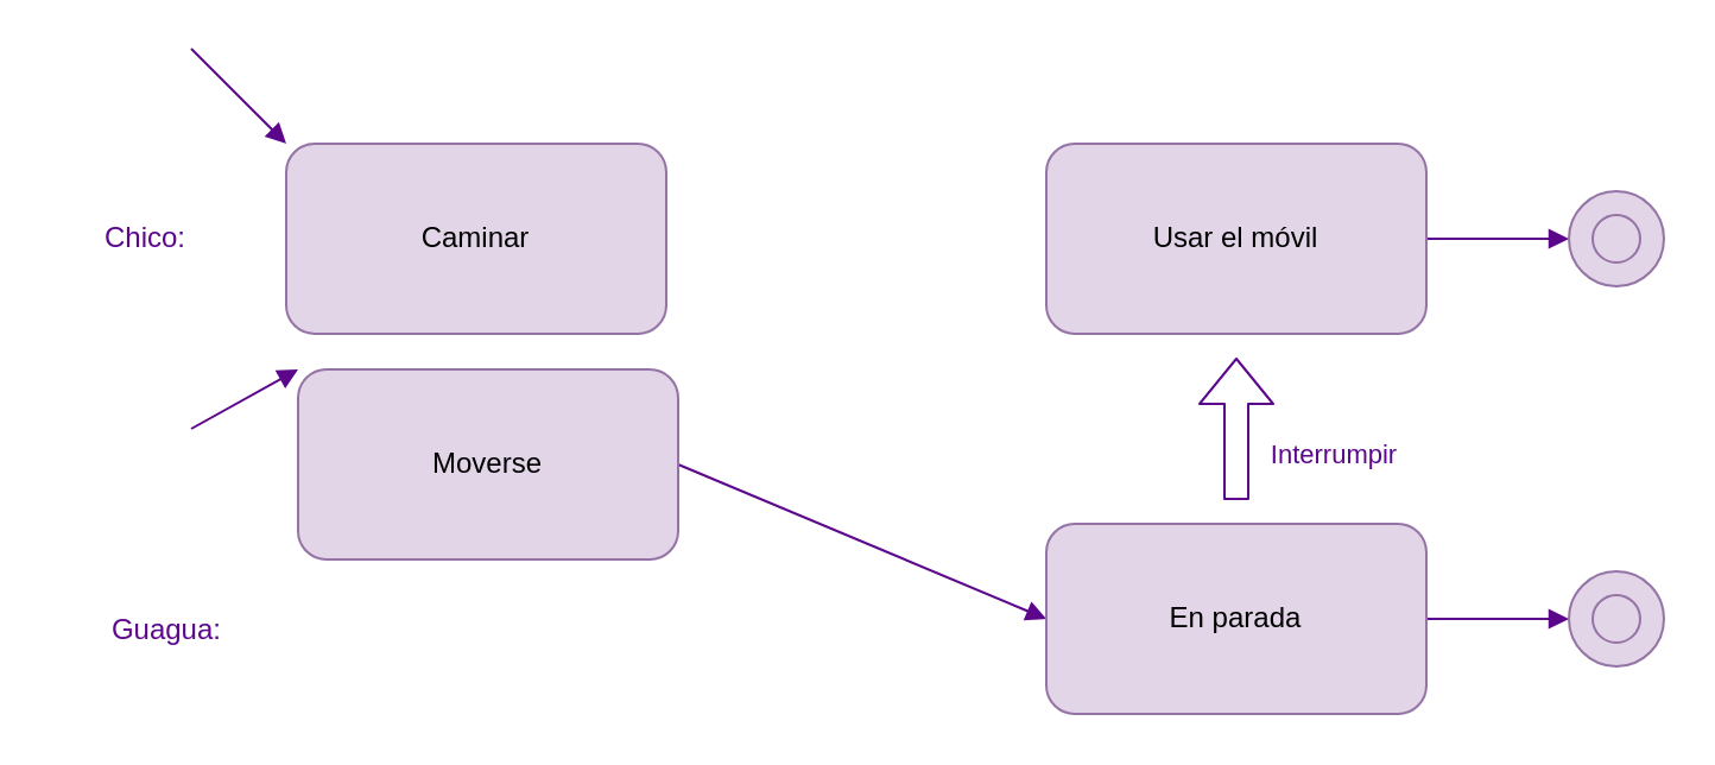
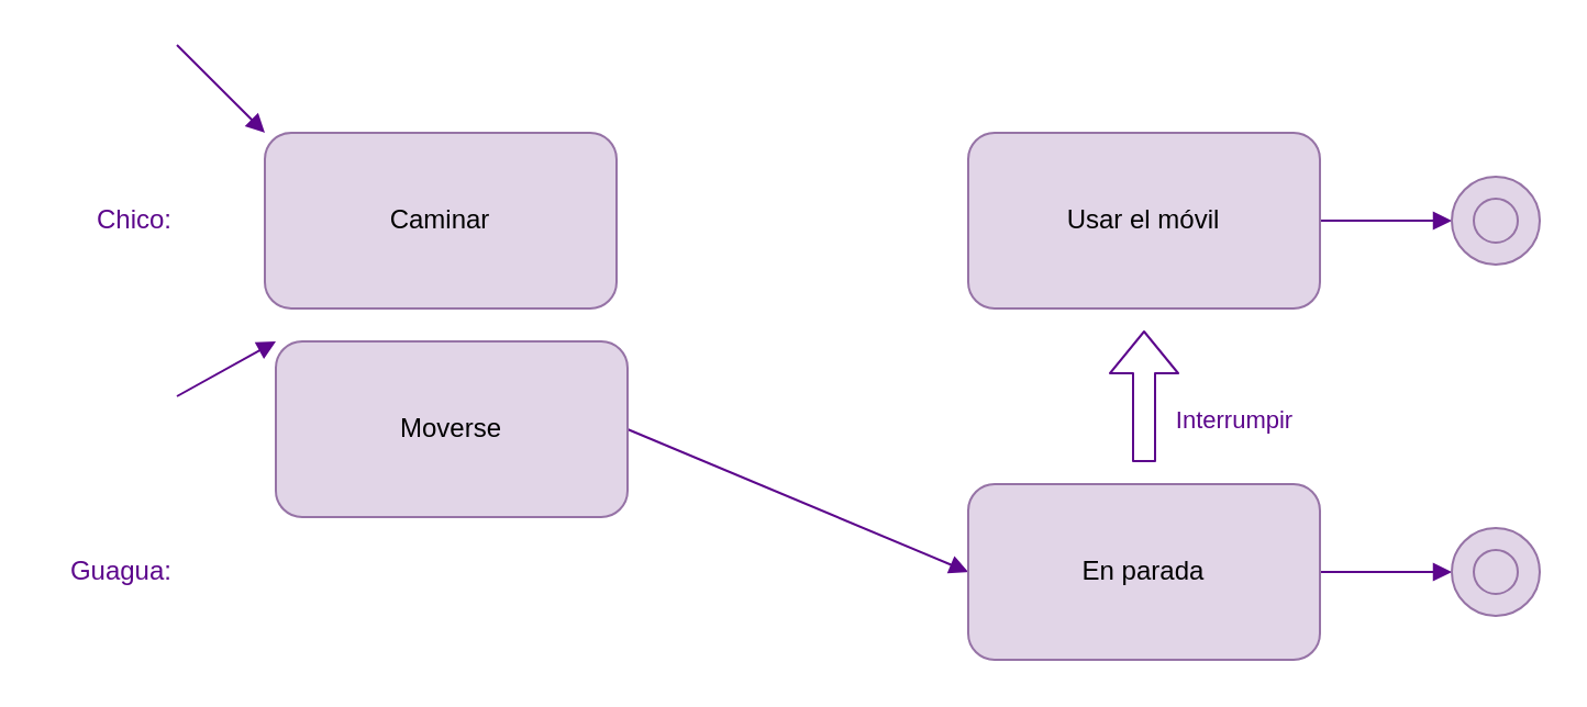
- <mxCell id="17" value="Guagua:" style="text;html=1;strokeColor=none;fillColor=none;align=right;verticalAlign=middle;whiteSpace=wrap;rounded=0;fontColor=#5C068C;" vertex="1" parent="1"><mxGeometry x="35" y="250" width="60" height="30" as="geometry" /></mxCell>
+ <mxCell id="17" value="Guagua:" style="text;html=1;strokeColor=none;fillColor=none;align=right;verticalAlign=middle;whiteSpace=wrap;rounded=0;fontColor=#5C068C;" vertex="1" parent="1"><mxGeometry x="20" y="245" width="60" height="30" as="geometry" /></mxCell>
